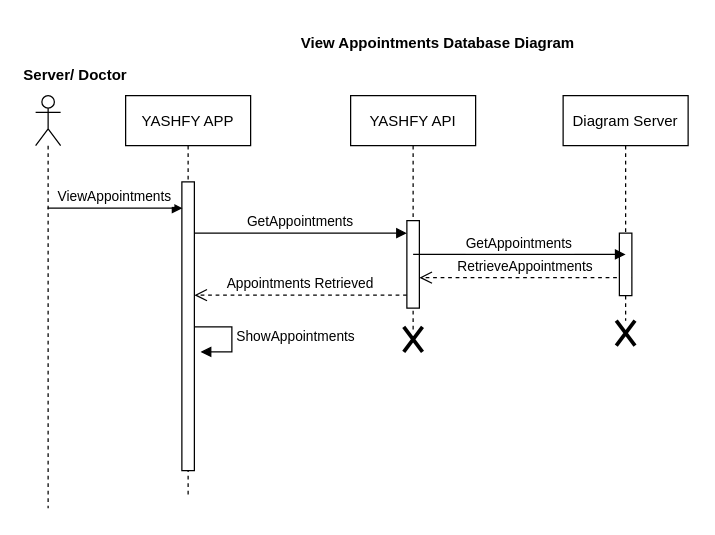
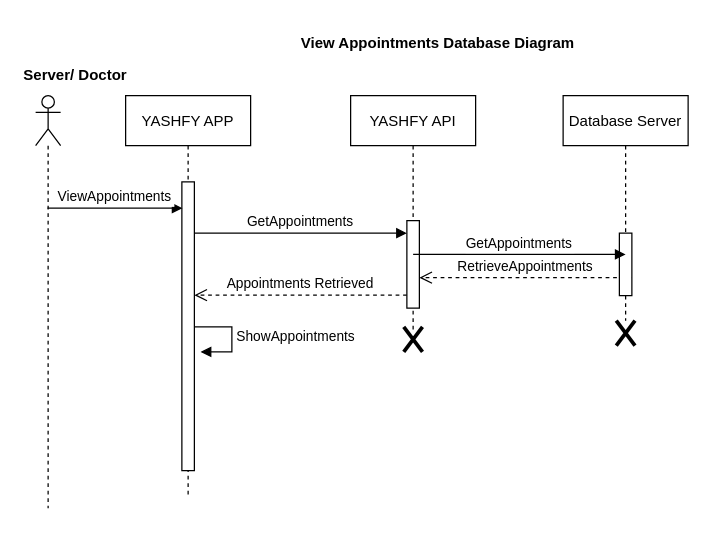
- <mxCell id="12" value="Diagram Server" style="shape=umlLifeline;perimeter=lifelinePerimeter;container=1;collapsible=0;recursiveResize=0;rounded=0;shadow=0;strokeWidth=1;" vertex="1" parent="1"><mxGeometry x="450" y="76" width="100" height="180" as="geometry" /></mxCell>
+ <mxCell id="12" value="Database Server" style="shape=umlLifeline;perimeter=lifelinePerimeter;container=1;collapsible=0;recursiveResize=0;rounded=0;shadow=0;strokeWidth=1;" vertex="1" parent="1"><mxGeometry x="450" y="76" width="100" height="180" as="geometry" /></mxCell>
